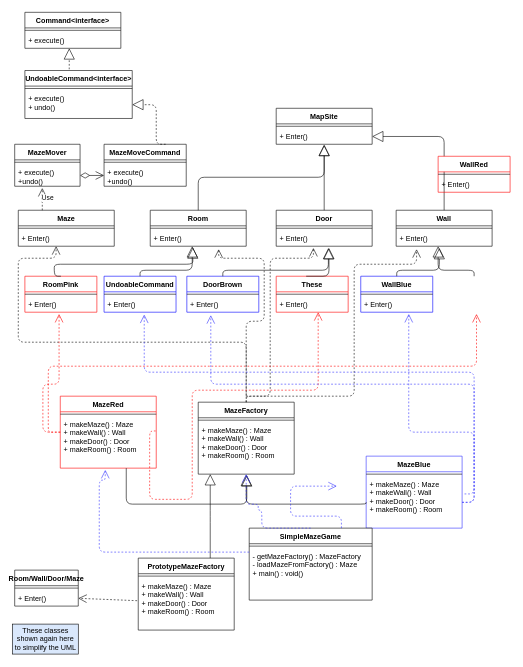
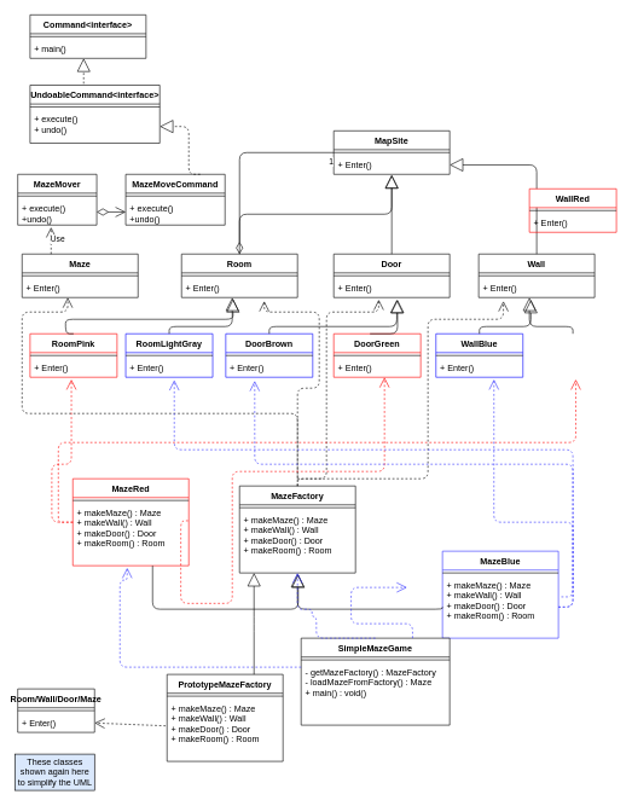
- <mxCell id="75" value="+ execute()" style="text;strokeColor=none;fillColor=none;align=left;verticalAlign=top;spacingLeft=4;spacingRight=4;overflow=hidden;rotatable=0;points=[[0,0.5],[1,0.5]];portConstraint=eastwest;" vertex="1" parent="73"><mxGeometry y="34" width="160" height="26" as="geometry" /></mxCell>
+ <mxCell id="75" value="+ main()" style="text;strokeColor=none;fillColor=none;align=left;verticalAlign=top;spacingLeft=4;spacingRight=4;overflow=hidden;rotatable=0;points=[[0,0.5],[1,0.5]];portConstraint=eastwest;" vertex="1" parent="73"><mxGeometry y="34" width="160" height="26" as="geometry" /></mxCell>
+ <mxCell id="17" value="" style="endArrow=none;html=1;endSize=12;startArrow=diamondThin;startSize=14;startFill=0;edgeStyle=orthogonalEdgeStyle;exitX=0.5;exitY=0;exitDx=0;exitDy=0;entryX=0;entryY=0.5;entryDx=0;entryDy=0;endFill=0;" parent="1" source="5" target="2" edge="1"><mxGeometry relative="1" as="geometry"><mxPoint x="540" y="510" as="sourcePoint" /><mxPoint x="700" y="510" as="targetPoint" /></mxGeometry></mxCell>
+ <mxCell id="18" value="1" style="edgeLabel;resizable=0;html=1;align=right;verticalAlign=top;" parent="17" connectable="0" vertex="1"><mxGeometry x="1" relative="1" as="geometry" /></mxCell>
- <mxCell id="36" value="UndoableCommand" style="swimlane;fontStyle=1;align=center;verticalAlign=top;childLayout=stackLayout;horizontal=1;startSize=26;horizontalStack=0;resizeParent=1;resizeParentMax=0;resizeLast=0;collapsible=1;marginBottom=0;strokeColor=#0000FF;" parent="1" vertex="1"><mxGeometry x="173" y="460" width="120" height="60" as="geometry" /></mxCell>
+ <mxCell id="36" value="RoomLightGray" style="swimlane;fontStyle=1;align=center;verticalAlign=top;childLayout=stackLayout;horizontal=1;startSize=26;horizontalStack=0;resizeParent=1;resizeParentMax=0;resizeLast=0;collapsible=1;marginBottom=0;strokeColor=#0000FF;" parent="1" vertex="1"><mxGeometry x="173" y="460" width="120" height="60" as="geometry" /></mxCell>
- <mxCell id="42" value="These" style="swimlane;fontStyle=1;align=center;verticalAlign=top;childLayout=stackLayout;horizontal=1;startSize=26;horizontalStack=0;resizeParent=1;resizeParentMax=0;resizeLast=0;collapsible=1;marginBottom=0;strokeColor=#FF0000;" parent="1" vertex="1"><mxGeometry x="460" y="460" width="120" height="60" as="geometry" /></mxCell>
+ <mxCell id="42" value="DoorGreen" style="swimlane;fontStyle=1;align=center;verticalAlign=top;childLayout=stackLayout;horizontal=1;startSize=26;horizontalStack=0;resizeParent=1;resizeParentMax=0;resizeLast=0;collapsible=1;marginBottom=0;strokeColor=#FF0000;" parent="1" vertex="1"><mxGeometry x="460" y="460" width="120" height="60" as="geometry" /></mxCell>
